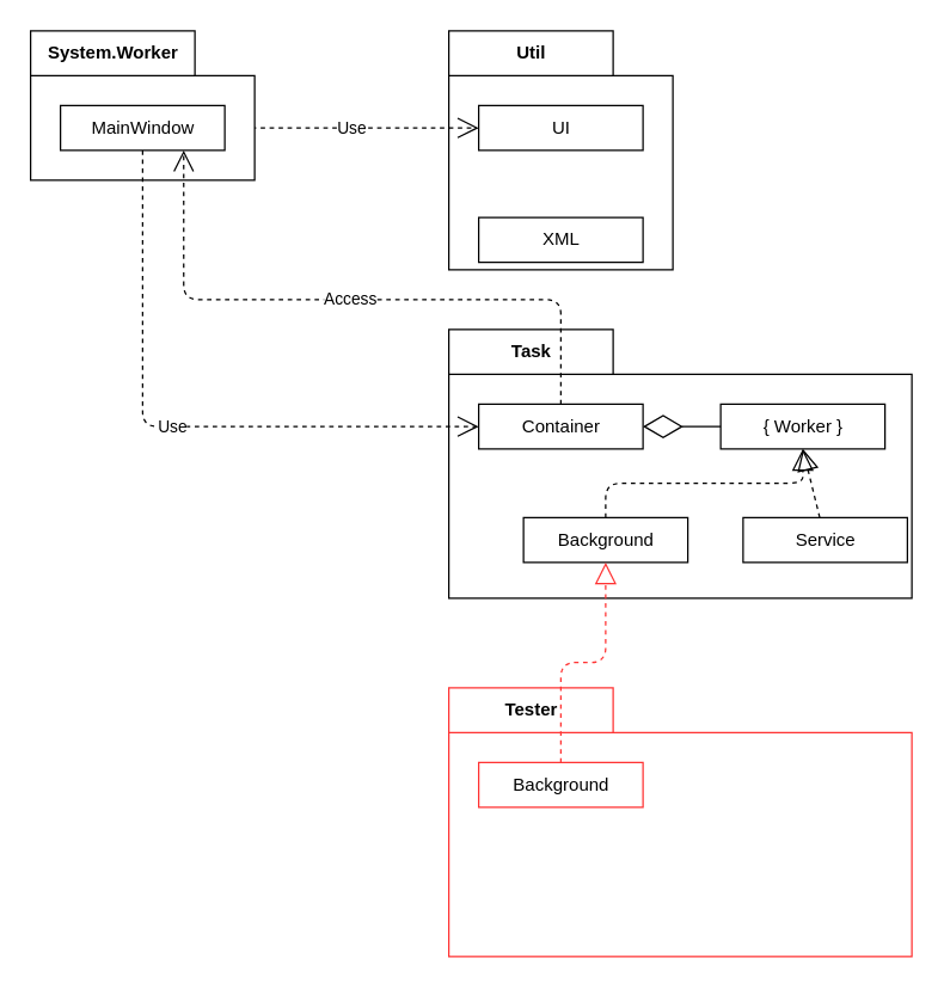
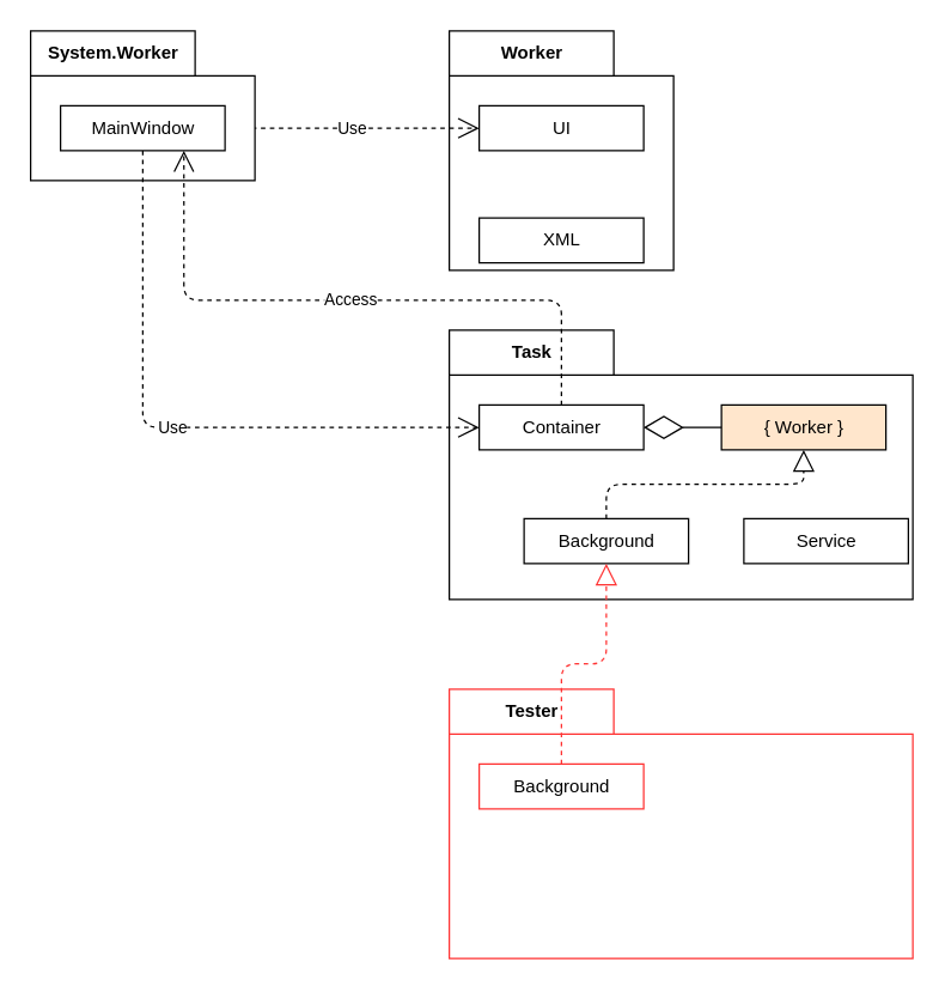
- <mxCell id="2" value="Util" style="shape=folder;fontStyle=1;tabWidth=110;tabHeight=30;tabPosition=left;html=1;boundedLbl=1;labelInHeader=1;container=1;collapsible=0;recursiveResize=0;" parent="1" vertex="1"><mxGeometry x="300" y="20" width="150" height="160" as="geometry" /></mxCell>
+ <mxCell id="2" value="Worker" style="shape=folder;fontStyle=1;tabWidth=110;tabHeight=30;tabPosition=left;html=1;boundedLbl=1;labelInHeader=1;container=1;collapsible=0;recursiveResize=0;" parent="1" vertex="1"><mxGeometry x="300" y="20" width="150" height="160" as="geometry" /></mxCell>
- <mxCell id="10" value="{ Worker }" style="html=1;" parent="8" vertex="1"><mxGeometry x="182" y="50" width="110" height="30" as="geometry" /></mxCell>
+ <mxCell id="10" value="{ Worker }" style="html=1;fillColor=#ffe6cc;" parent="8" vertex="1"><mxGeometry x="182" y="50" width="110" height="30" as="geometry" /></mxCell>
- <mxCell id="15" value="" style="endArrow=block;dashed=1;endFill=0;endSize=12;html=1;entryX=0.5;entryY=1;entryDx=0;entryDy=0;" parent="8" source="12" target="10" edge="1"><mxGeometry width="160" relative="1" as="geometry"><mxPoint x="70" y="120" as="sourcePoint" /><mxPoint x="230" y="120" as="targetPoint" /></mxGeometry></mxCell>
